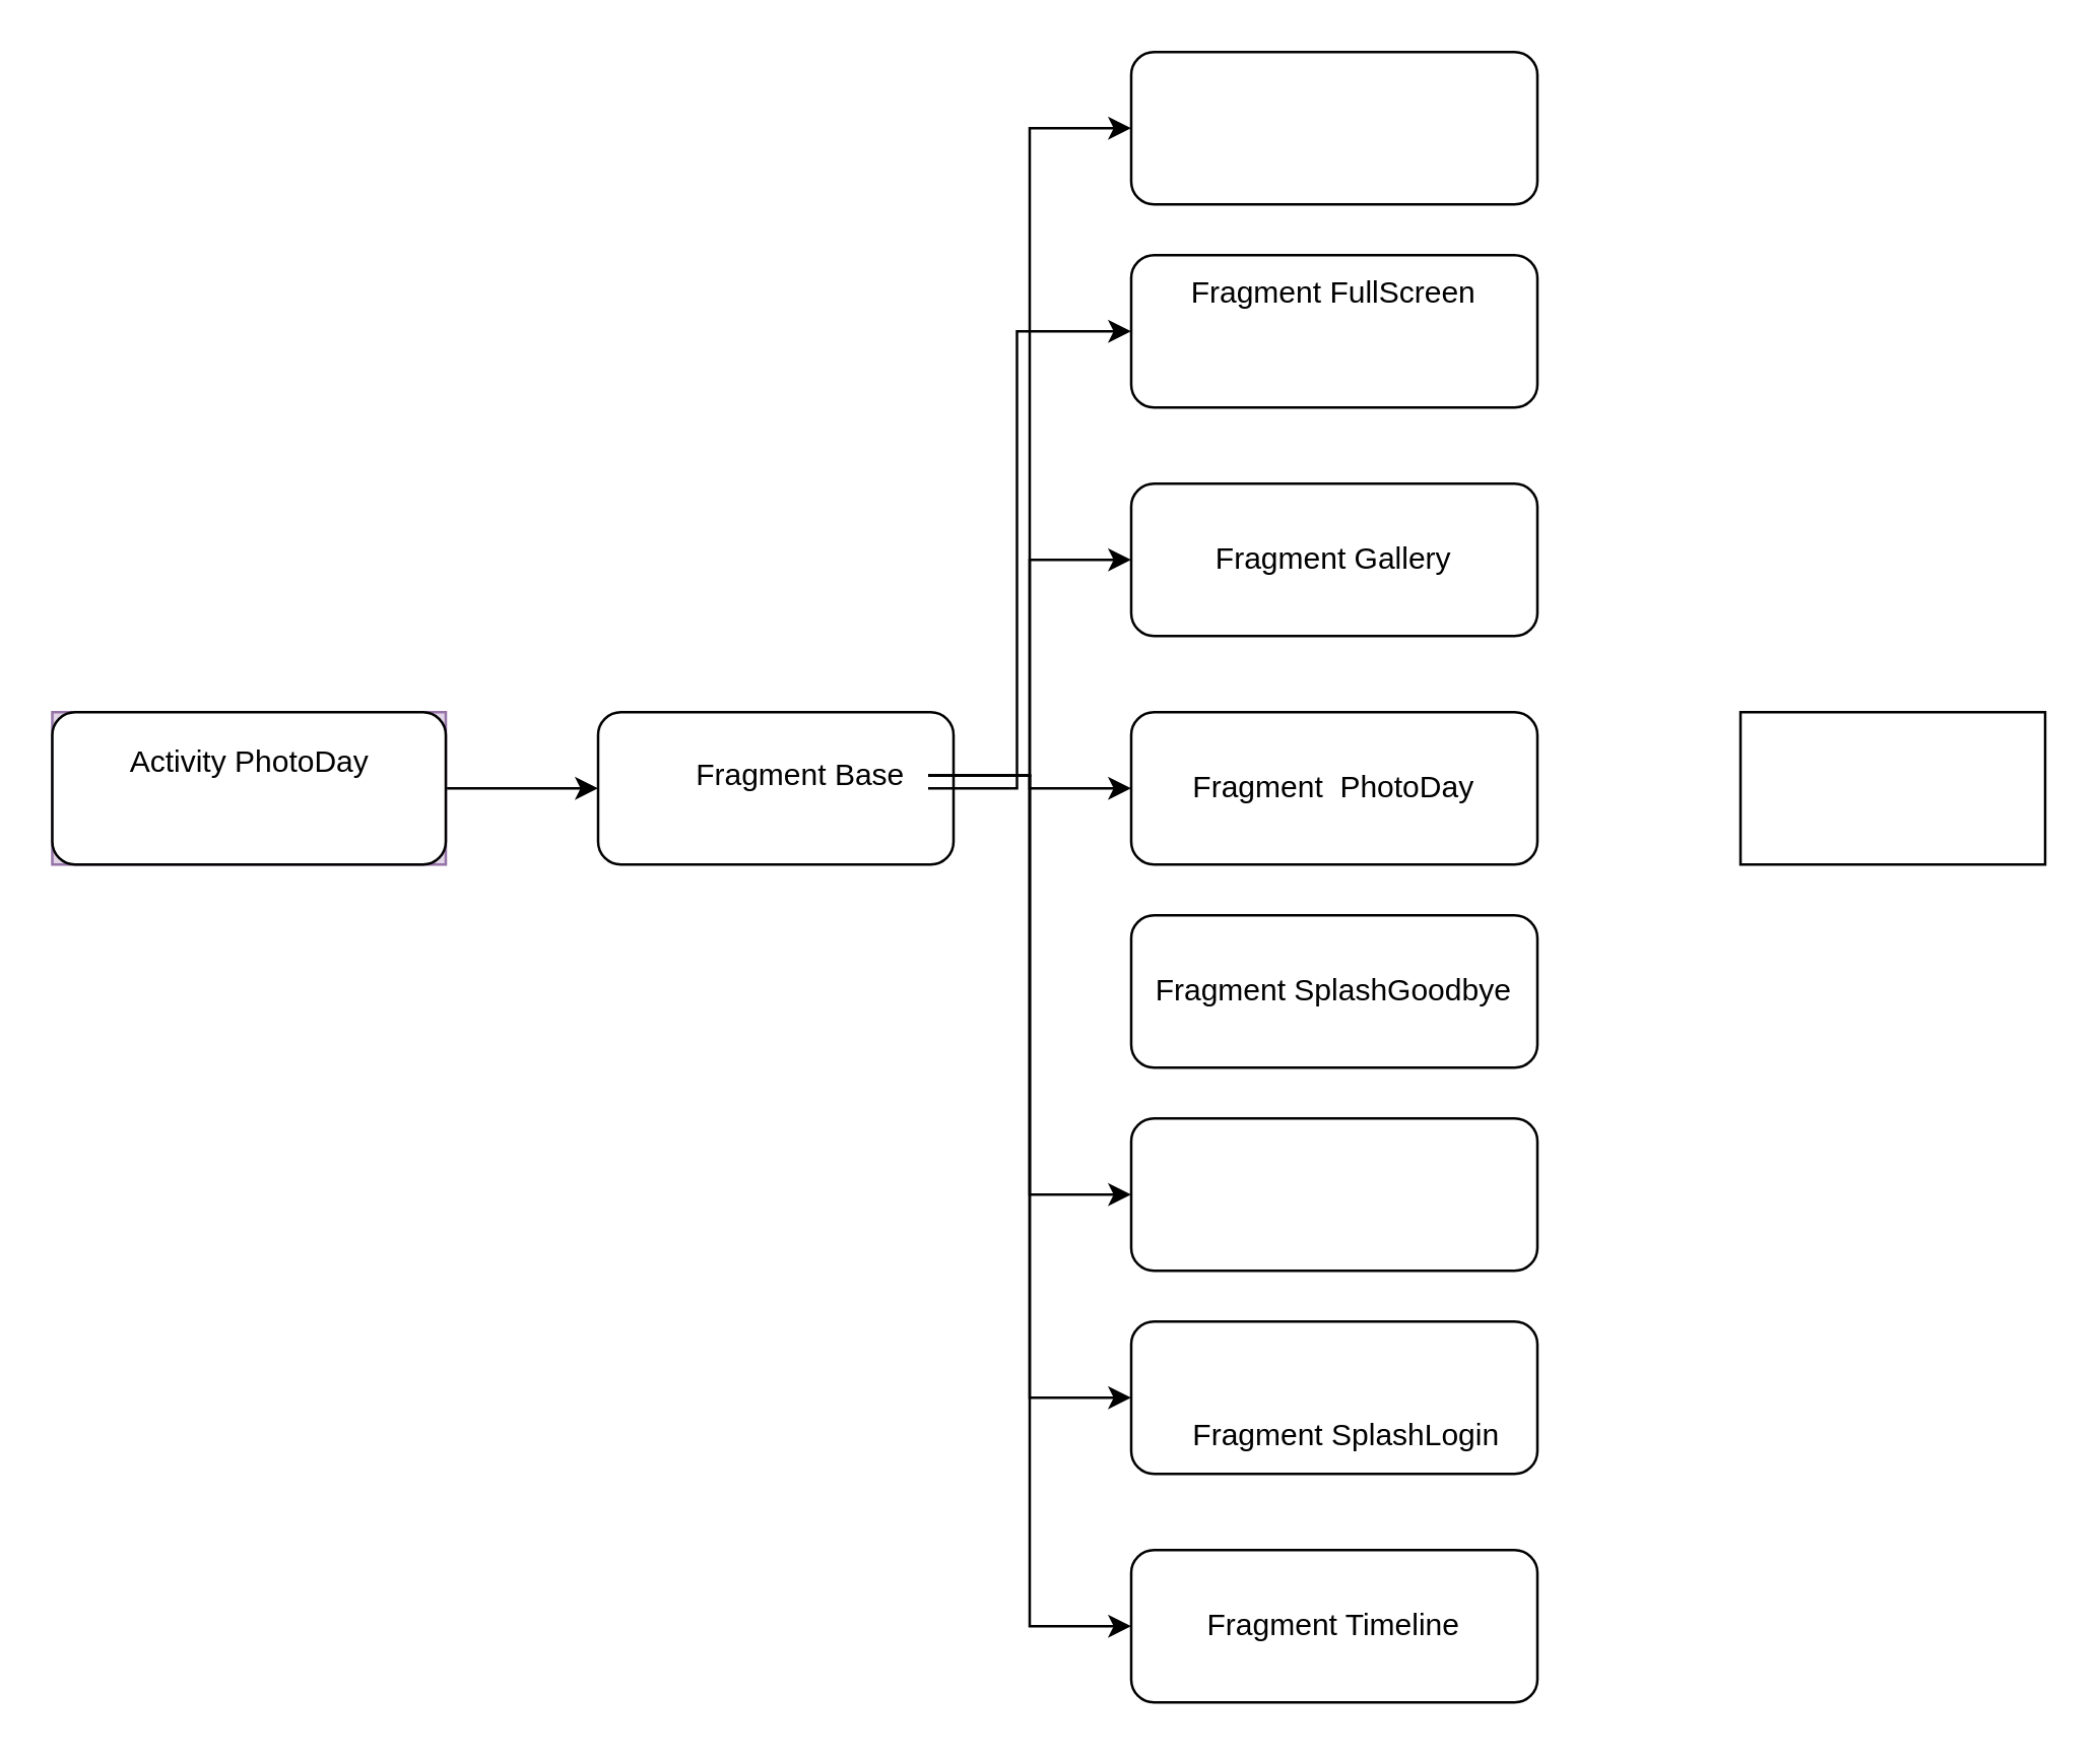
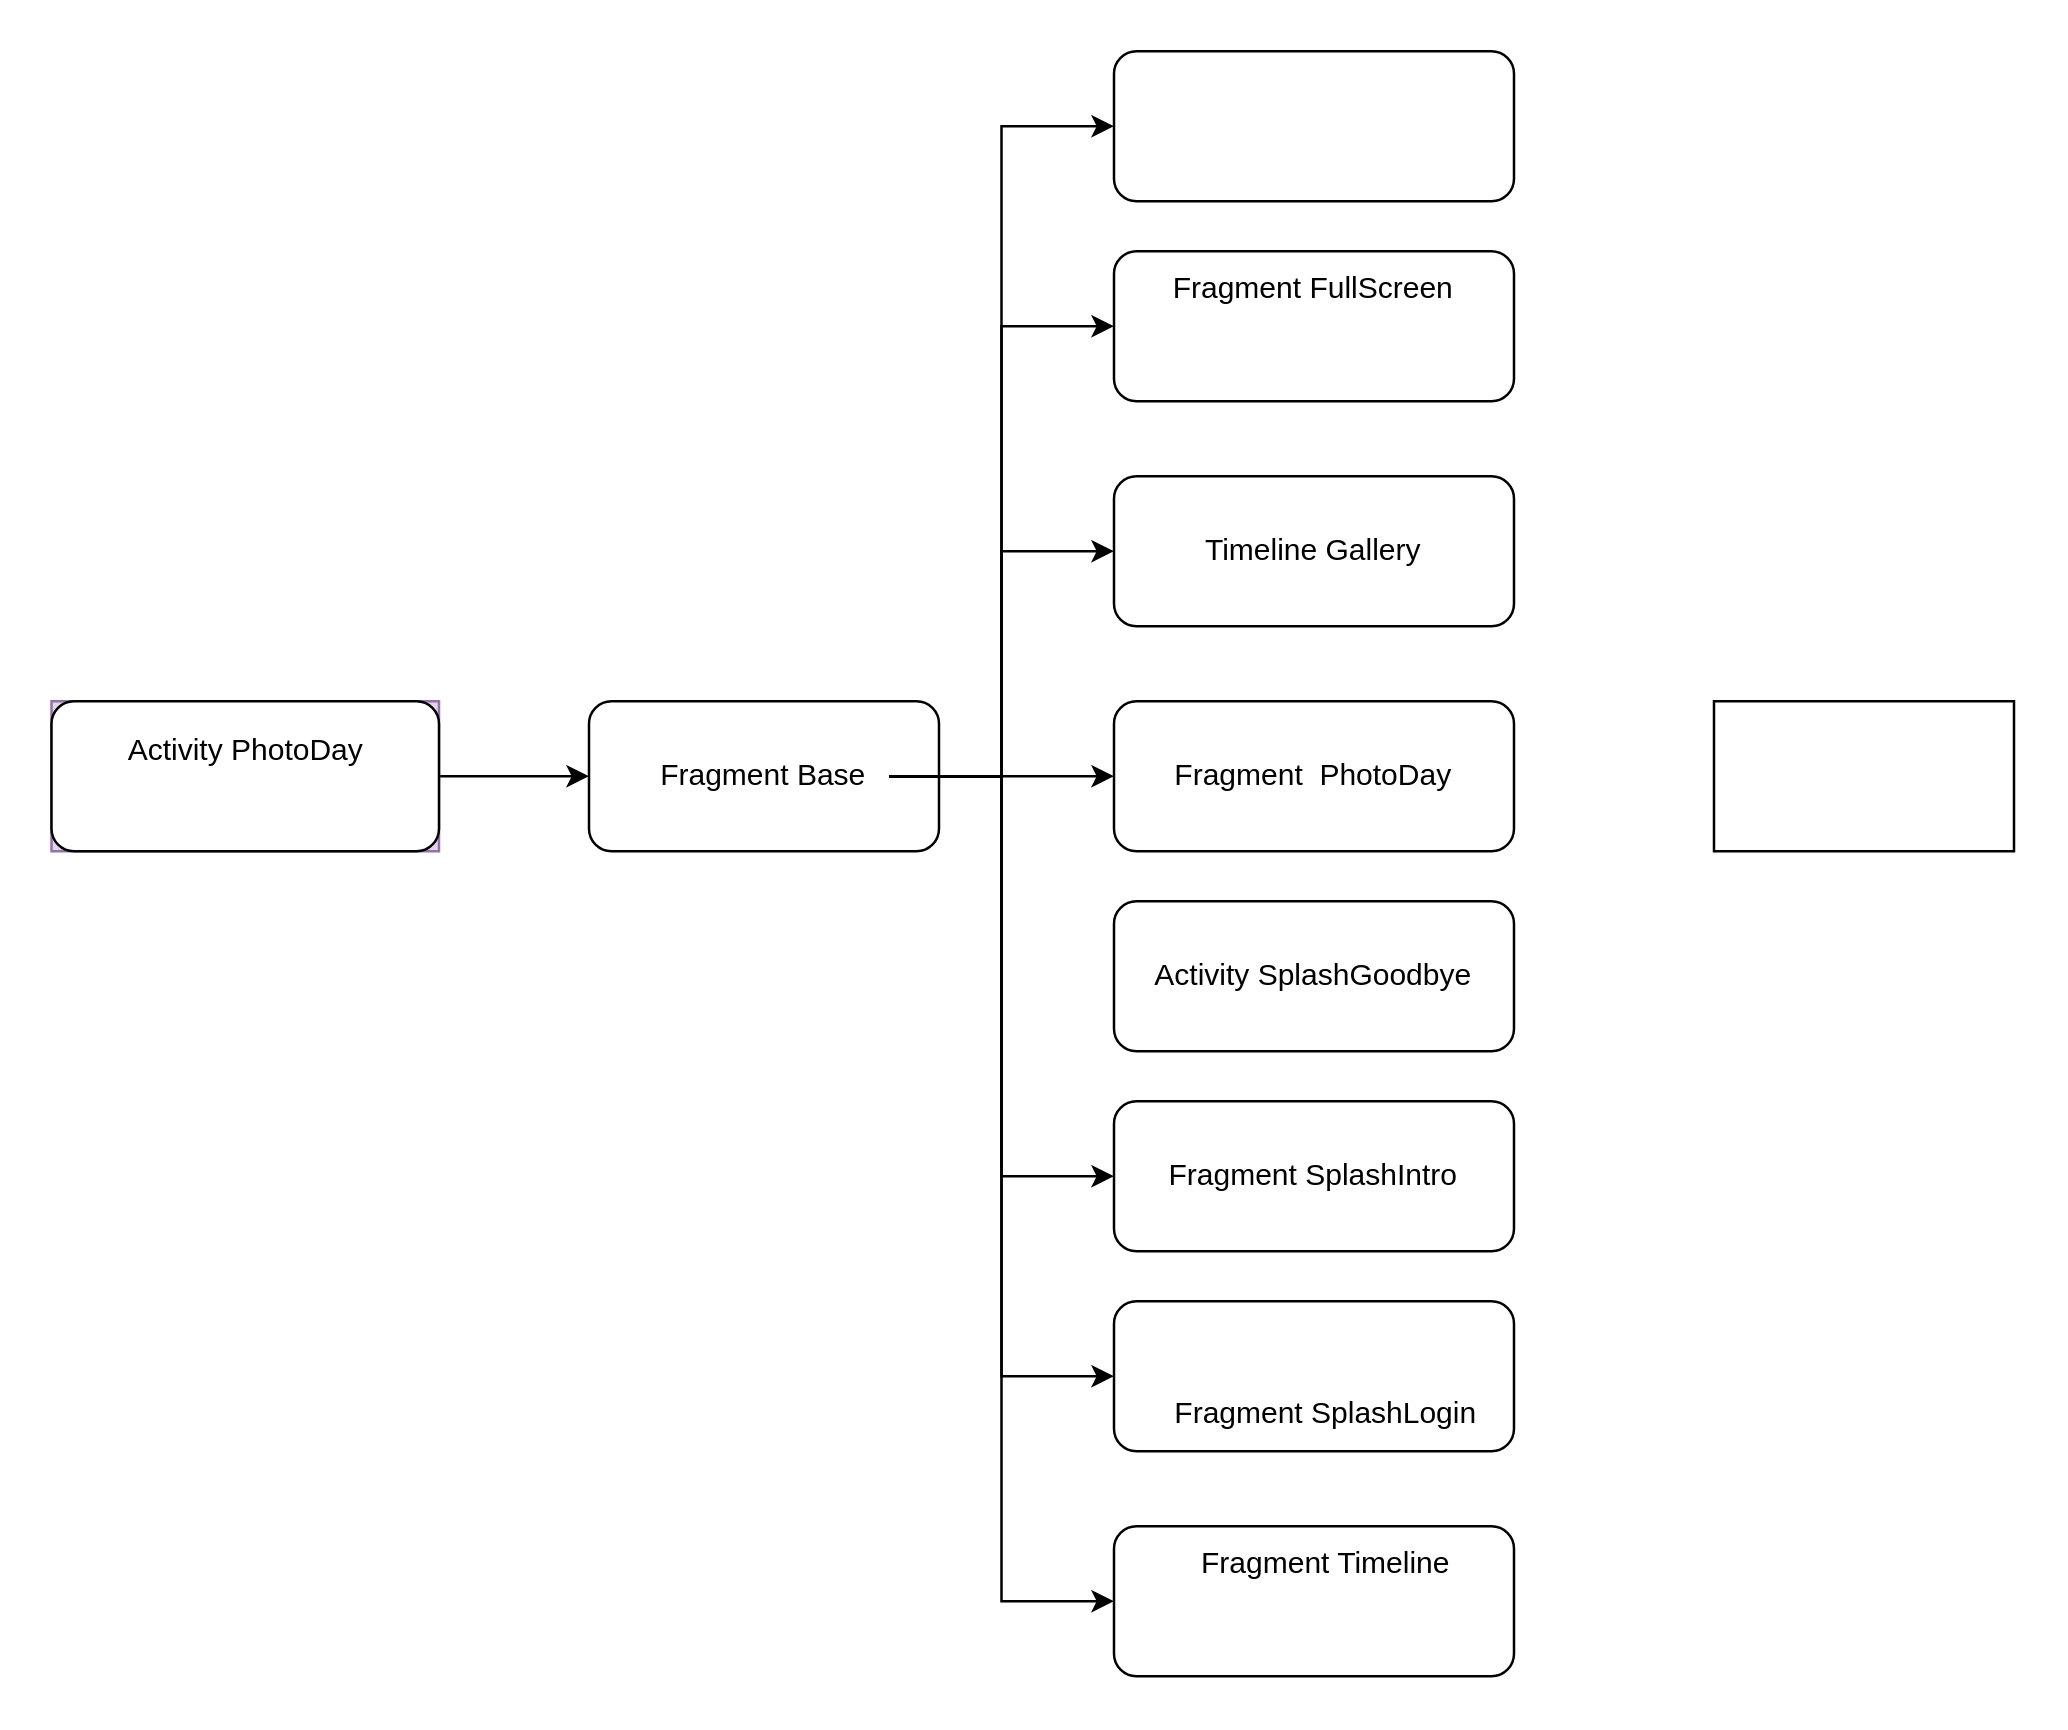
- <mxCell id="16" value="Fragment Gallery" style="text;html=1;strokeColor=none;fillColor=none;align=center;verticalAlign=middle;whiteSpace=wrap;rounded=0;" vertex="1" parent="14"><mxGeometry x="10" y="20" width="140" height="20" as="geometry" /></mxCell>
+ <mxCell id="16" value="Timeline Gallery" style="text;html=1;strokeColor=none;fillColor=none;align=center;verticalAlign=middle;whiteSpace=wrap;rounded=0;" vertex="1" parent="14"><mxGeometry x="10" y="20" width="140" height="20" as="geometry" /></mxCell>
- <mxCell id="8" value="Fragment Base" style="text;html=1;strokeColor=none;fillColor=none;align=center;verticalAlign=middle;whiteSpace=wrap;rounded=0;" vertex="1" parent="6"><mxGeometry x="30" y="15" width="100" height="20" as="geometry" /></mxCell>
+ <mxCell id="8" value="Fragment Base" style="text;html=1;strokeColor=none;fillColor=none;align=center;verticalAlign=middle;whiteSpace=wrap;rounded=0;" vertex="1" parent="6"><mxGeometry x="20" y="20" width="100" height="20" as="geometry" /></mxCell>
- <mxCell id="22" value="Fragment SplashGoodbye" style="text;html=1;strokeColor=none;fillColor=none;align=center;verticalAlign=middle;whiteSpace=wrap;rounded=0;" vertex="1" parent="20"><mxGeometry y="20" width="160" height="20" as="geometry" /></mxCell>
+ <mxCell id="22" value="Activity SplashGoodbye" style="text;html=1;strokeColor=none;fillColor=none;align=center;verticalAlign=middle;whiteSpace=wrap;rounded=0;" vertex="1" parent="20"><mxGeometry y="20" width="160" height="20" as="geometry" /></mxCell>
+ <mxCell id="25" value="Fragment SplashIntro" style="text;html=1;strokeColor=none;fillColor=none;align=center;verticalAlign=middle;whiteSpace=wrap;rounded=0;" vertex="1" parent="23"><mxGeometry x="10" y="20" width="140" height="20" as="geometry" /></mxCell>
- <mxCell id="31" value="Fragment Timeline" style="text;html=1;strokeColor=none;fillColor=none;align=center;verticalAlign=middle;whiteSpace=wrap;rounded=0;" vertex="1" parent="29"><mxGeometry x="10" y="20" width="140" height="20" as="geometry" /></mxCell>
+ <mxCell id="31" value="Fragment Timeline" style="text;html=1;strokeColor=none;fillColor=none;align=center;verticalAlign=middle;whiteSpace=wrap;rounded=0;" vertex="1" parent="29"><mxGeometry x="15" y="5" width="140" height="20" as="geometry" /></mxCell>
